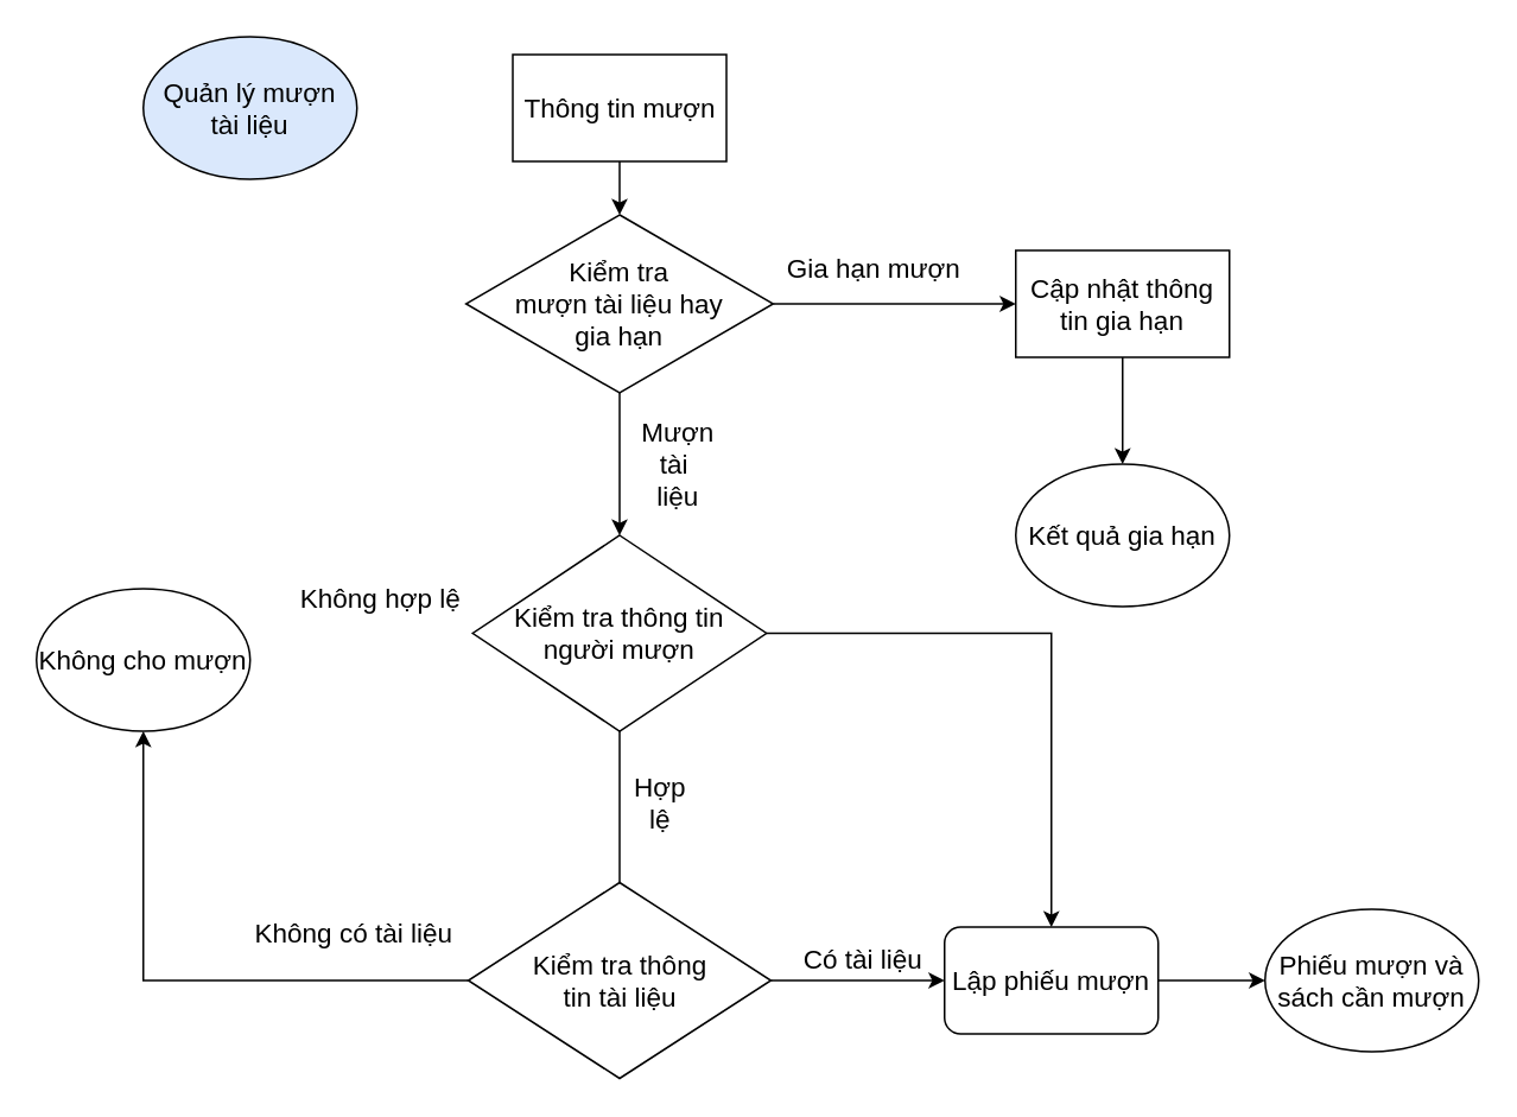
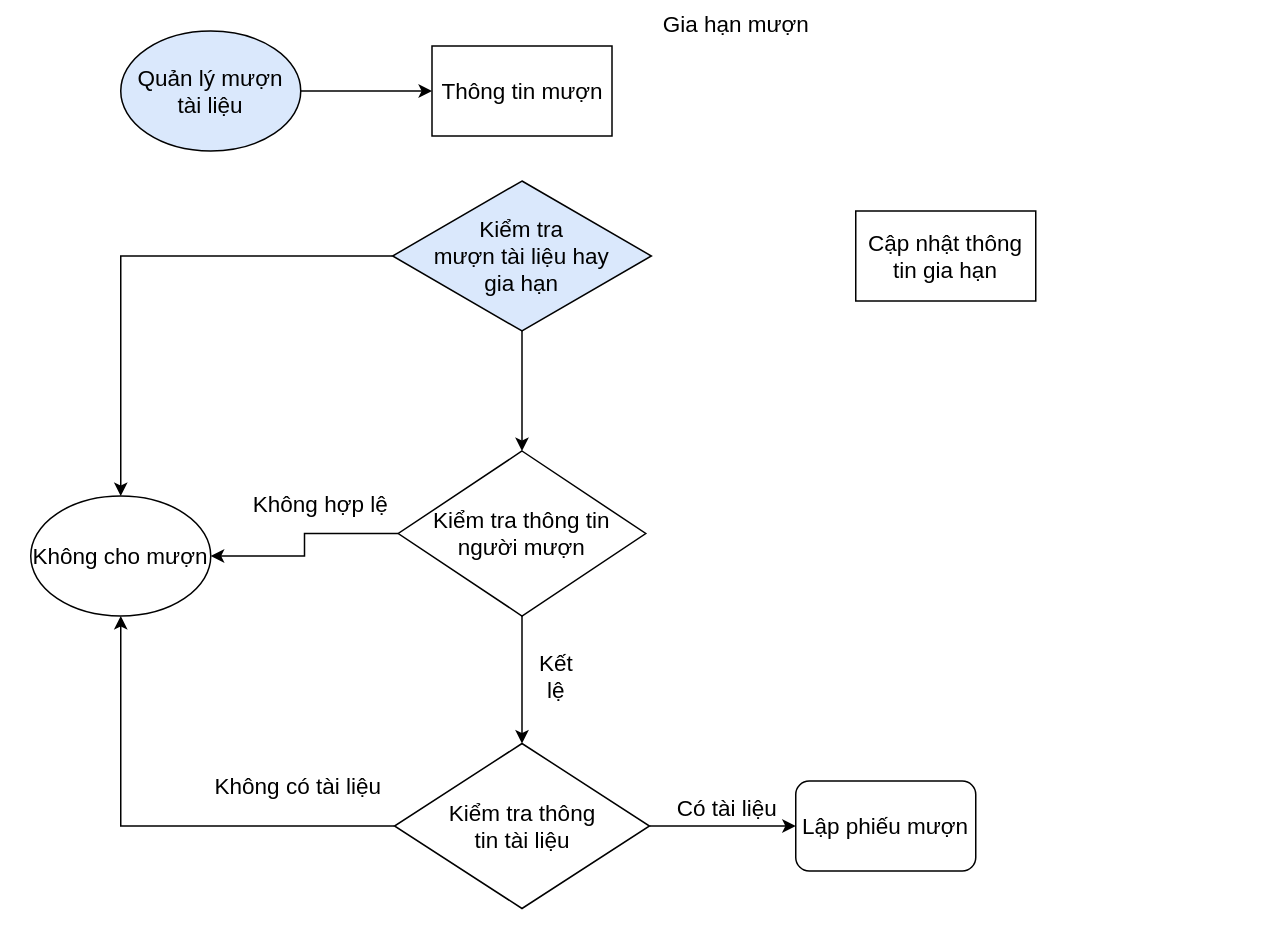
+ <mxCell id="2" style="edgeStyle=orthogonalEdgeStyle;rounded=0;orthogonalLoop=1;jettySize=auto;html=1;entryX=0;entryY=0.5;entryDx=0;entryDy=0;fontSize=15;" edge="1" parent="1" source="3" target="5"><mxGeometry relative="1" as="geometry" /></mxCell>
- <mxCell id="4" style="edgeStyle=orthogonalEdgeStyle;rounded=0;orthogonalLoop=1;jettySize=auto;html=1;exitX=0.5;exitY=1;exitDx=0;exitDy=0;entryX=0.5;entryY=0;entryDx=0;entryDy=0;fontSize=15;" edge="1" parent="1" source="5" target="15"><mxGeometry relative="1" as="geometry" /></mxCell>
- <mxCell id="27" value="&lt;span style=&quot;background-color: rgb(255 , 255 , 255)&quot;&gt;Gia hạn mượn&lt;/span&gt;" style="text;html=1;align=center;verticalAlign=middle;resizable=0;points=[];autosize=1;strokeColor=none;fillColor=none;fontSize=15;" vertex="1" parent="1"><mxGeometry x="435" y="140" width="110" height="20" as="geometry" /></mxCell>
+ <mxCell id="27" value="&lt;span style=&quot;background-color: rgb(255 , 255 , 255)&quot;&gt;Gia hạn mượn&lt;/span&gt;" style="text;html=1;align=center;verticalAlign=middle;resizable=0;points=[];autosize=1;strokeColor=none;fillColor=none;fontSize=15;" vertex="1" parent="1"><mxGeometry x="435" y="5" width="110" height="20" as="geometry" /></mxCell>
- <mxCell id="15" value="Kiểm tra &lt;br style=&quot;font-size: 15px;&quot;&gt;mượn tài liệu hay &lt;br style=&quot;font-size: 15px;&quot;&gt;gia hạn" style="rhombus;whiteSpace=wrap;html=1;fontSize=15;" vertex="1" parent="1"><mxGeometry x="261.25" y="120" width="172.5" height="100" as="geometry" /></mxCell>
+ <mxCell id="15" value="Kiểm tra &lt;br style=&quot;font-size: 15px;&quot;&gt;mượn tài liệu hay &lt;br style=&quot;font-size: 15px;&quot;&gt;gia hạn" style="rhombus;whiteSpace=wrap;html=1;fontSize=15;fillColor=#dae8fc;" vertex="1" parent="1"><mxGeometry x="261.25" y="120" width="172.5" height="100" as="geometry" /></mxCell>
- <mxCell id="13" style="edgeStyle=orthogonalEdgeStyle;rounded=0;orthogonalLoop=1;jettySize=auto;html=1;entryX=0;entryY=0.5;entryDx=0;entryDy=0;fontSize=15;" edge="1" parent="1" source="15" target="17"><mxGeometry relative="1" as="geometry" /></mxCell>
+ <mxCell id="13" style="edgeStyle=orthogonalEdgeStyle;rounded=0;orthogonalLoop=1;jettySize=auto;html=1;fontSize=15;" edge="1" parent="1" source="15" target="9"><mxGeometry relative="1" as="geometry" /></mxCell>
- <mxCell id="16" style="edgeStyle=orthogonalEdgeStyle;rounded=0;orthogonalLoop=1;jettySize=auto;html=1;exitX=0.5;exitY=1;exitDx=0;exitDy=0;entryX=0.5;entryY=0;entryDx=0;entryDy=0;fontSize=15;" edge="1" parent="1" source="17" target="18"><mxGeometry relative="1" as="geometry" /></mxCell>
- <mxCell id="19" value="Mượn&lt;br style=&quot;font-size: 15px&quot;&gt;tài&amp;nbsp;&lt;br&gt;liệu" style="text;html=1;align=center;verticalAlign=middle;resizable=0;points=[];autosize=1;strokeColor=none;fillColor=none;fontSize=15;" vertex="1" parent="1"><mxGeometry x="350" y="230" width="60" height="60" as="geometry" /></mxCell>
- <mxCell id="18" value="Kết quả gia hạn" style="ellipse;whiteSpace=wrap;html=1;fontSize=15;" vertex="1" parent="1"><mxGeometry x="570" y="260" width="120" height="80" as="geometry" /></mxCell>
- <mxCell id="6" style="edgeStyle=orthogonalEdgeStyle;rounded=0;orthogonalLoop=1;jettySize=auto;html=1;fontSize=15;" edge="1" parent="1" source="8" target="21"><mxGeometry relative="1" as="geometry" /></mxCell>
+ <mxCell id="6" style="edgeStyle=orthogonalEdgeStyle;rounded=0;orthogonalLoop=1;jettySize=auto;html=1;entryX=1;entryY=0.5;entryDx=0;entryDy=0;fontSize=15;" edge="1" parent="1" source="8" target="9"><mxGeometry relative="1" as="geometry" /></mxCell>
- <mxCell id="24" value="Hợp&lt;br style=&quot;font-size: 15px;&quot;&gt;lệ" style="text;html=1;align=center;verticalAlign=middle;resizable=0;points=[];autosize=1;strokeColor=none;fillColor=none;fontSize=15;" vertex="1" parent="1"><mxGeometry x="350" y="430" width="40" height="40" as="geometry" /></mxCell>
+ <mxCell id="24" value="Kết&lt;br style=&quot;font-size: 15px;&quot;&gt;lệ" style="text;html=1;align=center;verticalAlign=middle;resizable=0;points=[];autosize=1;strokeColor=none;fillColor=none;fontSize=15;" vertex="1" parent="1"><mxGeometry x="350" y="430" width="40" height="40" as="geometry" /></mxCell>
- <mxCell id="7" style="edgeStyle=orthogonalEdgeStyle;rounded=0;orthogonalLoop=1;jettySize=auto;html=1;entryX=0.5;entryY=0;entryDx=0;entryDy=0;fontSize=15;endArrow=none;" edge="1" parent="1" source="8" target="12"><mxGeometry relative="1" as="geometry" /></mxCell>
+ <mxCell id="7" style="edgeStyle=orthogonalEdgeStyle;rounded=0;orthogonalLoop=1;jettySize=auto;html=1;entryX=0.5;entryY=0;entryDx=0;entryDy=0;fontSize=15;" edge="1" parent="1" source="8" target="12"><mxGeometry relative="1" as="geometry" /></mxCell>
- <mxCell id="20" style="edgeStyle=orthogonalEdgeStyle;rounded=0;orthogonalLoop=1;jettySize=auto;html=1;exitX=1;exitY=0.5;exitDx=0;exitDy=0;fontSize=15;" edge="1" parent="1" source="21" target="22"><mxGeometry relative="1" as="geometry" /></mxCell>
- <mxCell id="22" value="Phiếu mượn và sách cần mượn" style="ellipse;whiteSpace=wrap;html=1;fontSize=15;" vertex="1" parent="1"><mxGeometry x="710" y="510" width="120" height="80" as="geometry" /></mxCell>
